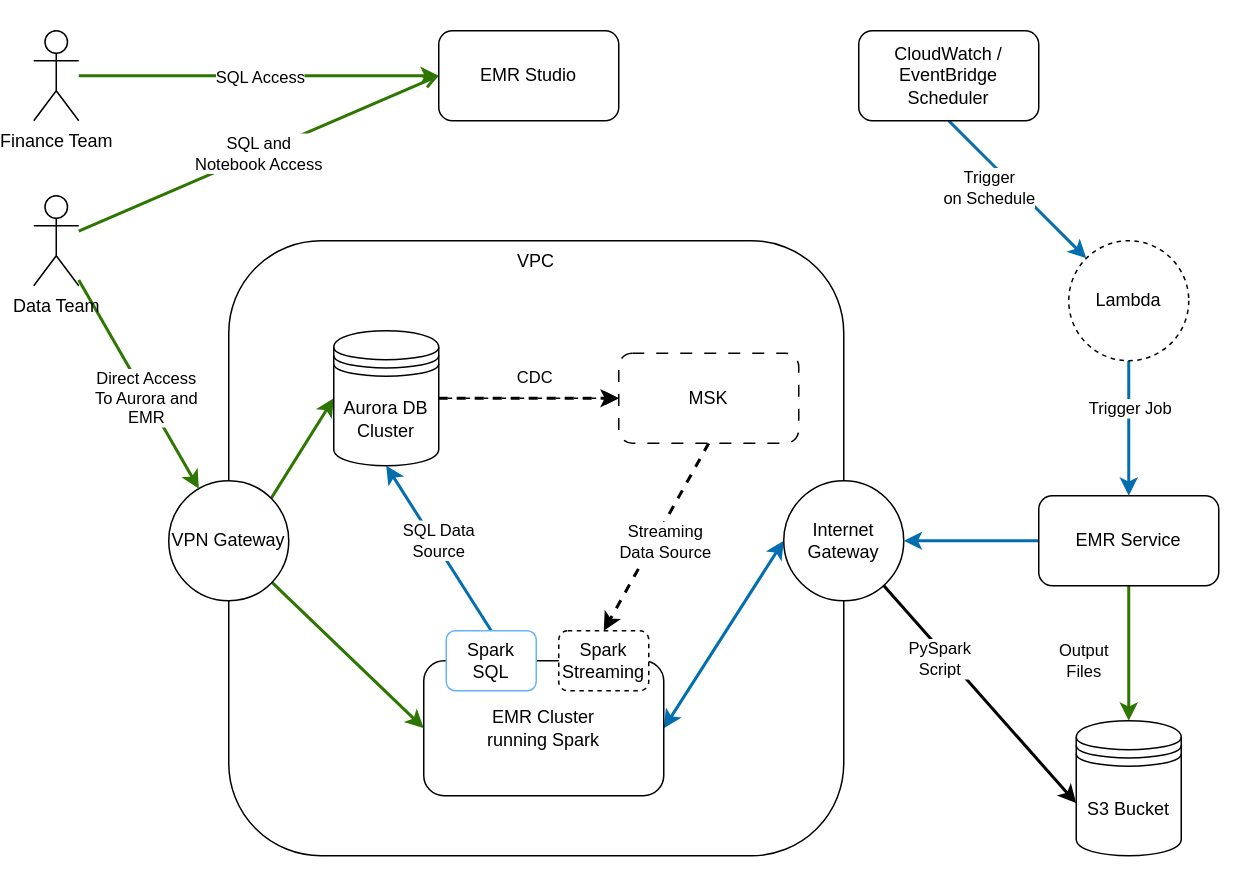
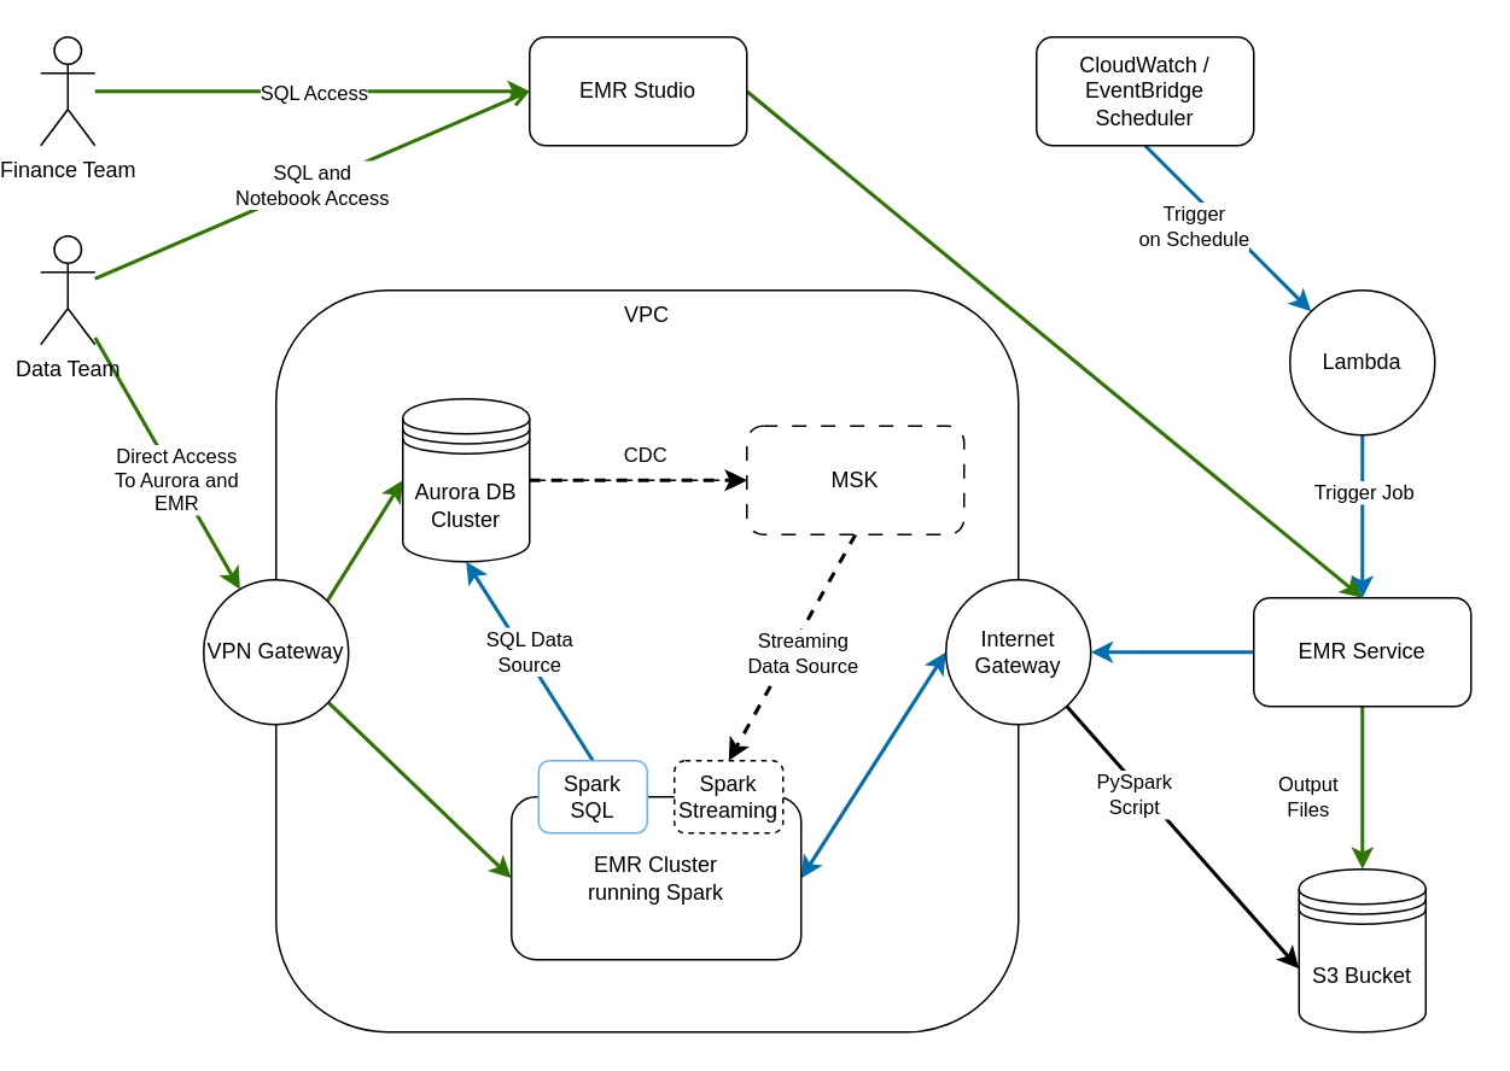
+ <mxCell id="30" style="edgeStyle=none;html=1;entryX=0.5;entryY=0;entryDx=0;entryDy=0;exitX=1;exitY=0.5;exitDx=0;exitDy=0;fillColor=#60a917;strokeColor=#2D7600;strokeWidth=2;" edge="1" parent="1" source="31" target="19"><mxGeometry relative="1" as="geometry"><mxPoint x="400" y="58" as="sourcePoint" /></mxGeometry></mxCell>
- <mxCell id="41" value="Lambda" style="ellipse;whiteSpace=wrap;html=1;aspect=fixed;dashed=1;" vertex="1" parent="1"><mxGeometry x="710" y="160" width="80" height="80" as="geometry" /></mxCell>
+ <mxCell id="41" value="Lambda" style="ellipse;whiteSpace=wrap;html=1;aspect=fixed;" vertex="1" parent="1"><mxGeometry x="710" y="160" width="80" height="80" as="geometry" /></mxCell>
